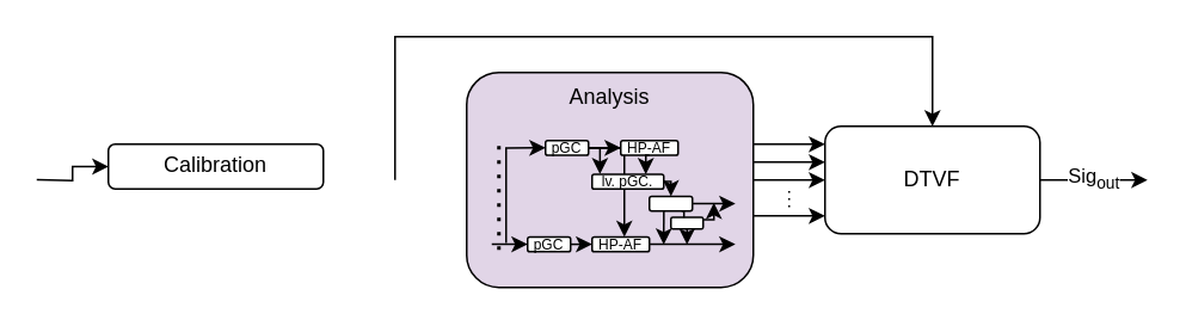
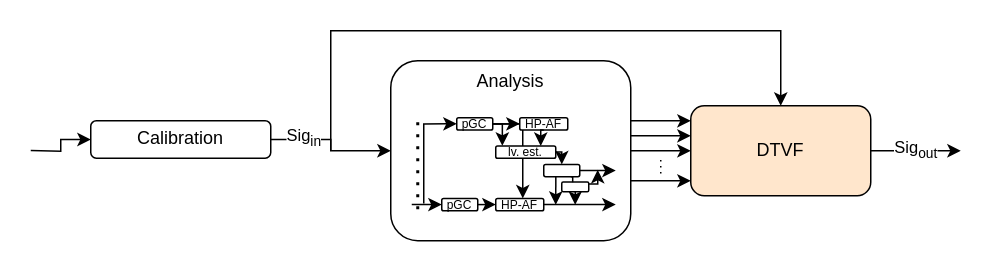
- <mxCell id="2" value="Analysis" style="rounded=1;whiteSpace=wrap;html=1;verticalAlign=top;fillColor=#e1d5e7;" vertex="1" parent="1"><mxGeometry x="260" y="39.98" width="160" height="120" as="geometry" /></mxCell>
+ <mxCell id="2" value="Analysis" style="rounded=1;whiteSpace=wrap;html=1;verticalAlign=top;" vertex="1" parent="1"><mxGeometry x="260" y="39.98" width="160" height="120" as="geometry" /></mxCell>
+ <mxCell id="3" value="Sig&lt;sub&gt;in&lt;/sub&gt;" style="edgeStyle=orthogonalEdgeStyle;rounded=0;orthogonalLoop=1;jettySize=auto;html=1;exitX=1;exitY=0.5;exitDx=0;exitDy=0;entryX=0;entryY=0.5;entryDx=0;entryDy=0;" edge="1" parent="1" source="5" target="2"><mxGeometry x="-0.5" relative="1" as="geometry"><mxPoint as="offset" /></mxGeometry></mxCell>
- <mxCell id="9" value="DTVF" style="rounded=1;whiteSpace=wrap;html=1;verticalAlign=middle;" vertex="1" parent="1"><mxGeometry x="460" y="70" width="120" height="60" as="geometry" /></mxCell>
+ <mxCell id="9" value="DTVF" style="rounded=1;whiteSpace=wrap;html=1;verticalAlign=middle;fillColor=#ffe6cc;" vertex="1" parent="1"><mxGeometry x="460" y="70" width="120" height="60" as="geometry" /></mxCell>
- <mxCell id="21" value="lv. pGC." style="rounded=1;whiteSpace=wrap;html=1;fontSize=8;" vertex="1" parent="1"><mxGeometry x="330" y="96.819" width="40" height="8.187" as="geometry" /></mxCell>
+ <mxCell id="21" value="lv. est." style="rounded=1;whiteSpace=wrap;html=1;fontSize=8;" vertex="1" parent="1"><mxGeometry x="330" y="96.819" width="40" height="8.187" as="geometry" /></mxCell>
